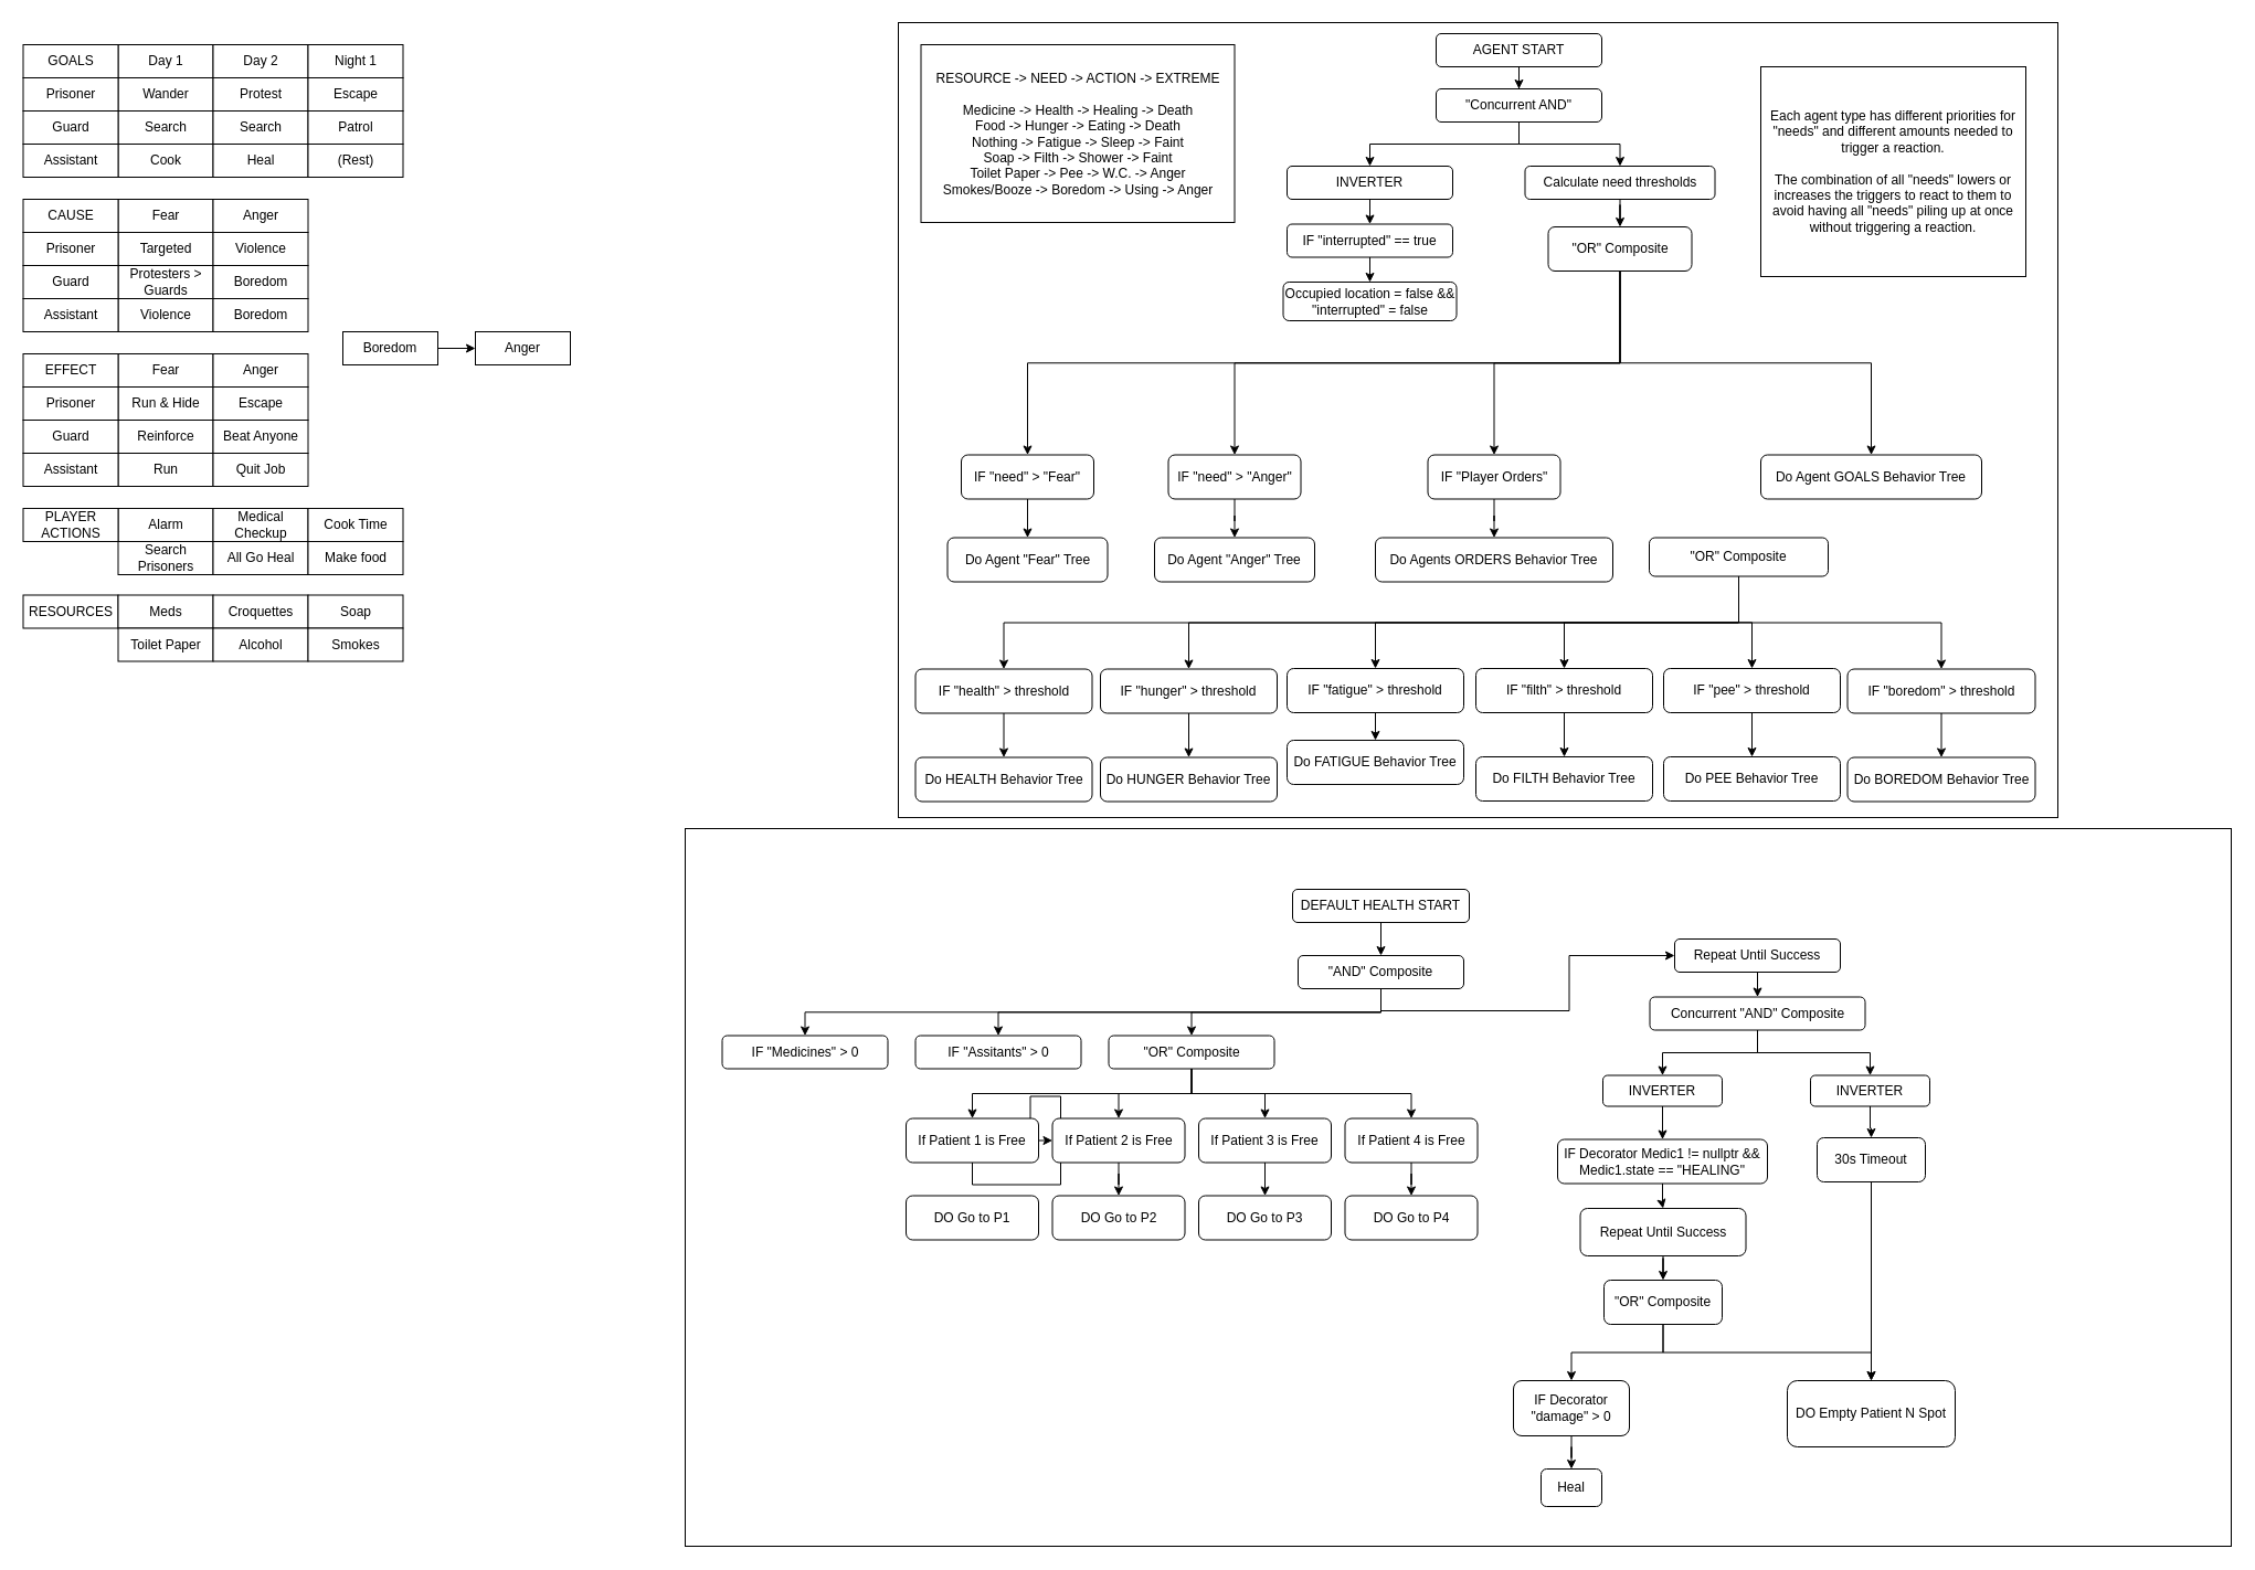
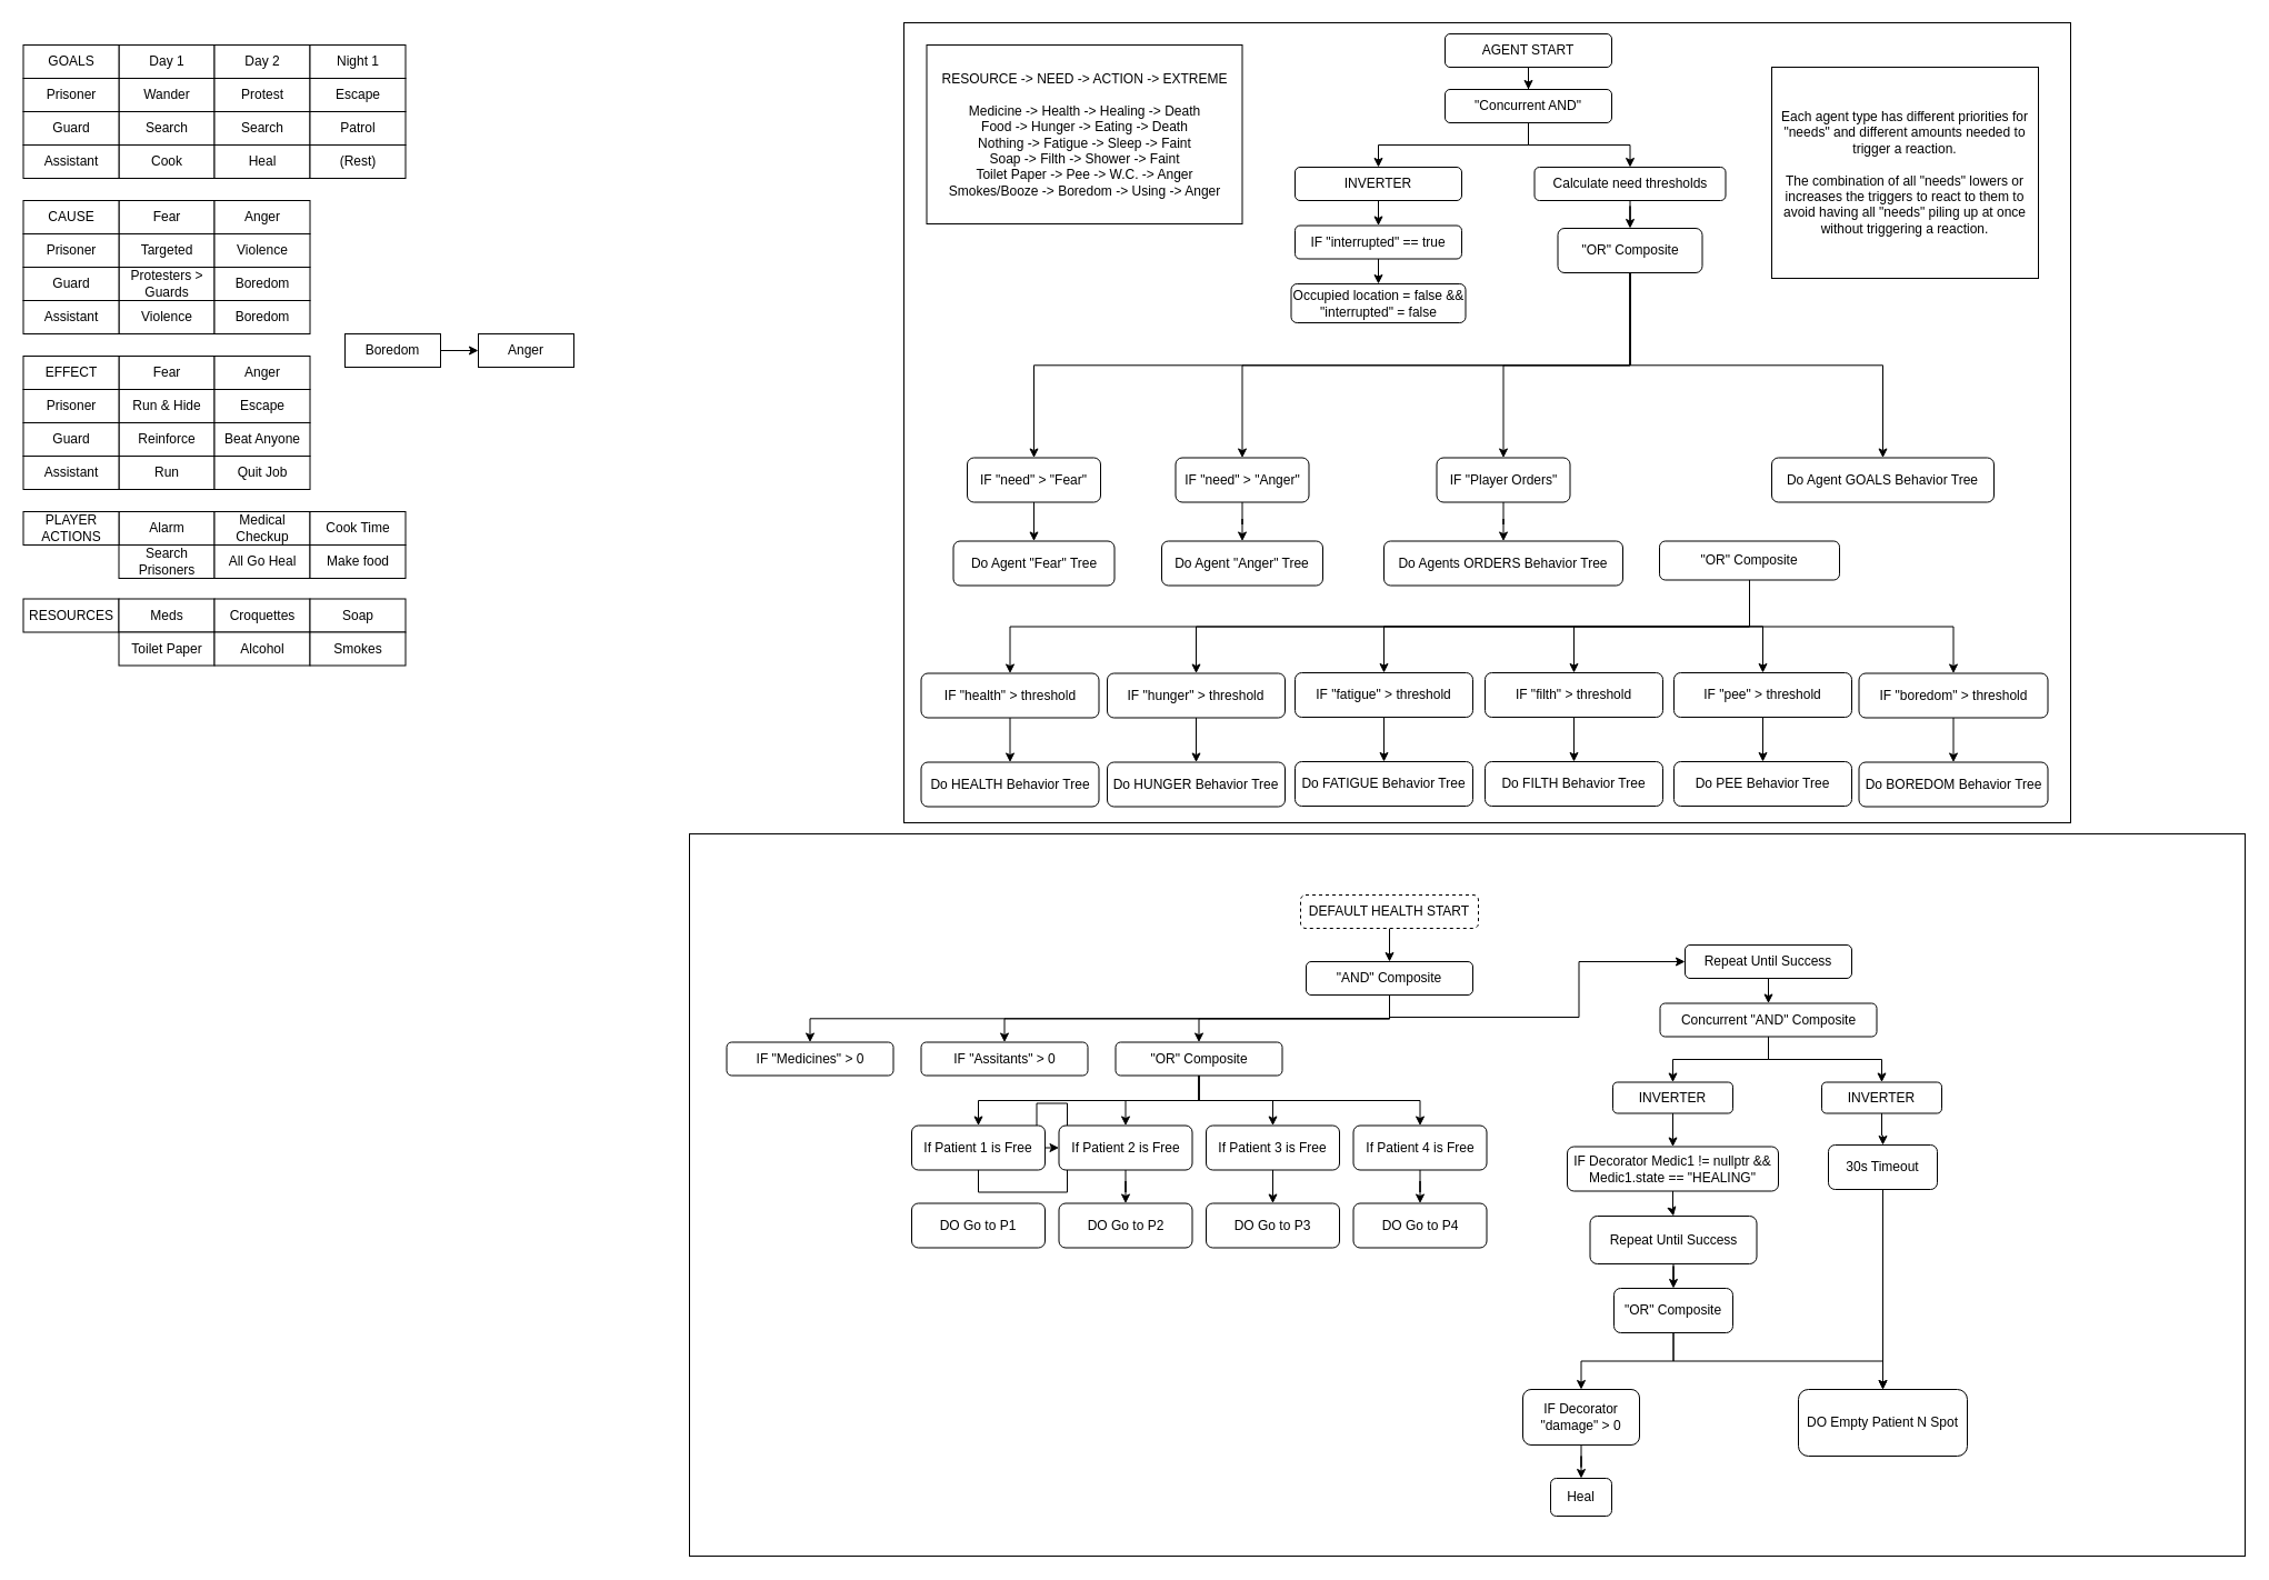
- <mxCell id="21" value="Do FATIGUE Behavior Tree" style="rounded=1;whiteSpace=wrap;html=1;" parent="1" vertex="1"><mxGeometry x="1165" y="670" width="160" height="40" as="geometry" /></mxCell>
+ <mxCell id="21" value="Do FATIGUE Behavior Tree" style="rounded=1;whiteSpace=wrap;html=1;" parent="1" vertex="1"><mxGeometry x="1165" y="685" width="160" height="40" as="geometry" /></mxCell>
- <mxCell id="99" value="DEFAULT HEALTH START" style="rounded=1;whiteSpace=wrap;html=1;" parent="1" vertex="1"><mxGeometry x="1170" y="805" width="160" height="30" as="geometry" /></mxCell>
+ <mxCell id="99" value="DEFAULT HEALTH START" style="rounded=1;whiteSpace=wrap;html=1;dashed=1;" parent="1" vertex="1"><mxGeometry x="1170" y="805" width="160" height="30" as="geometry" /></mxCell>
